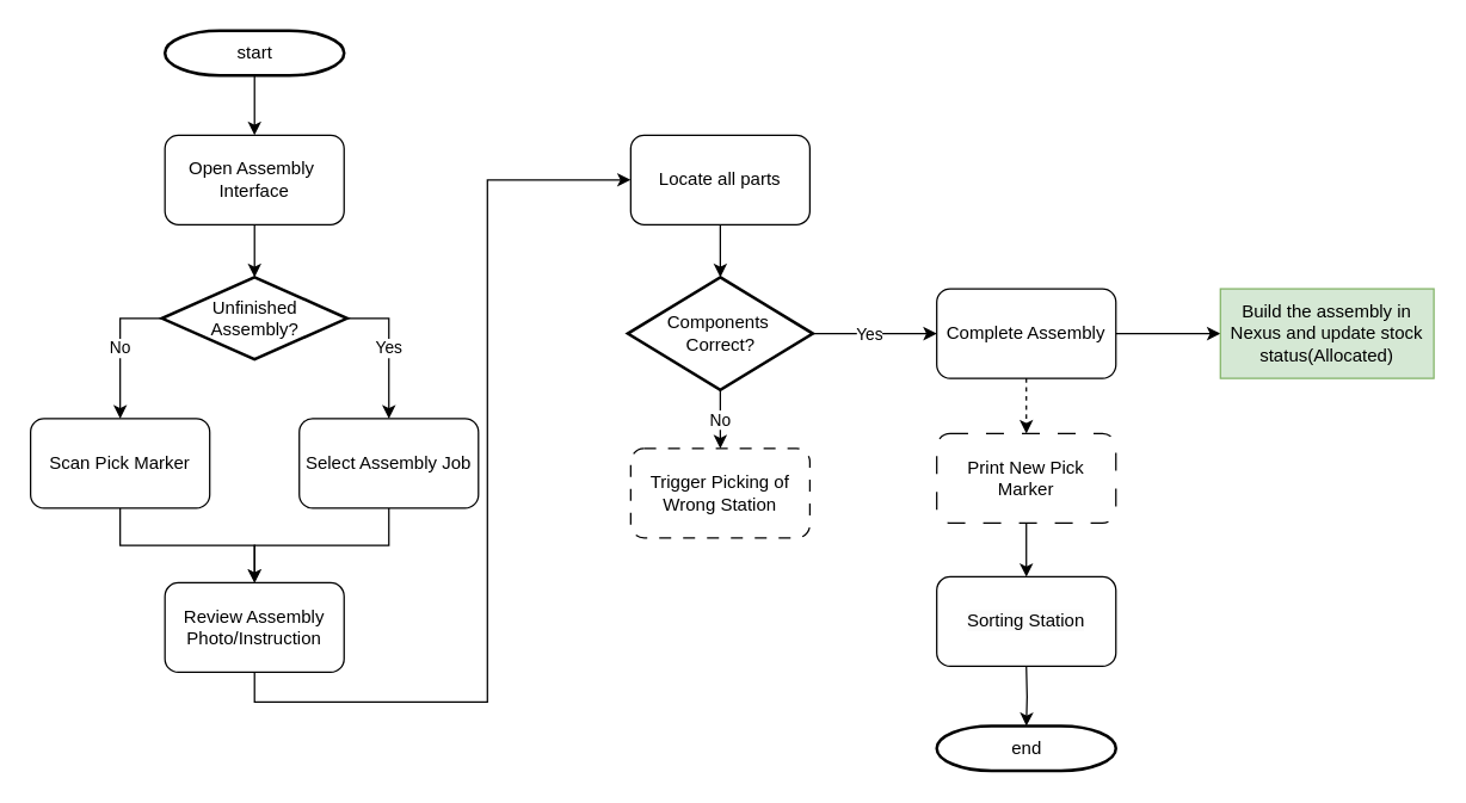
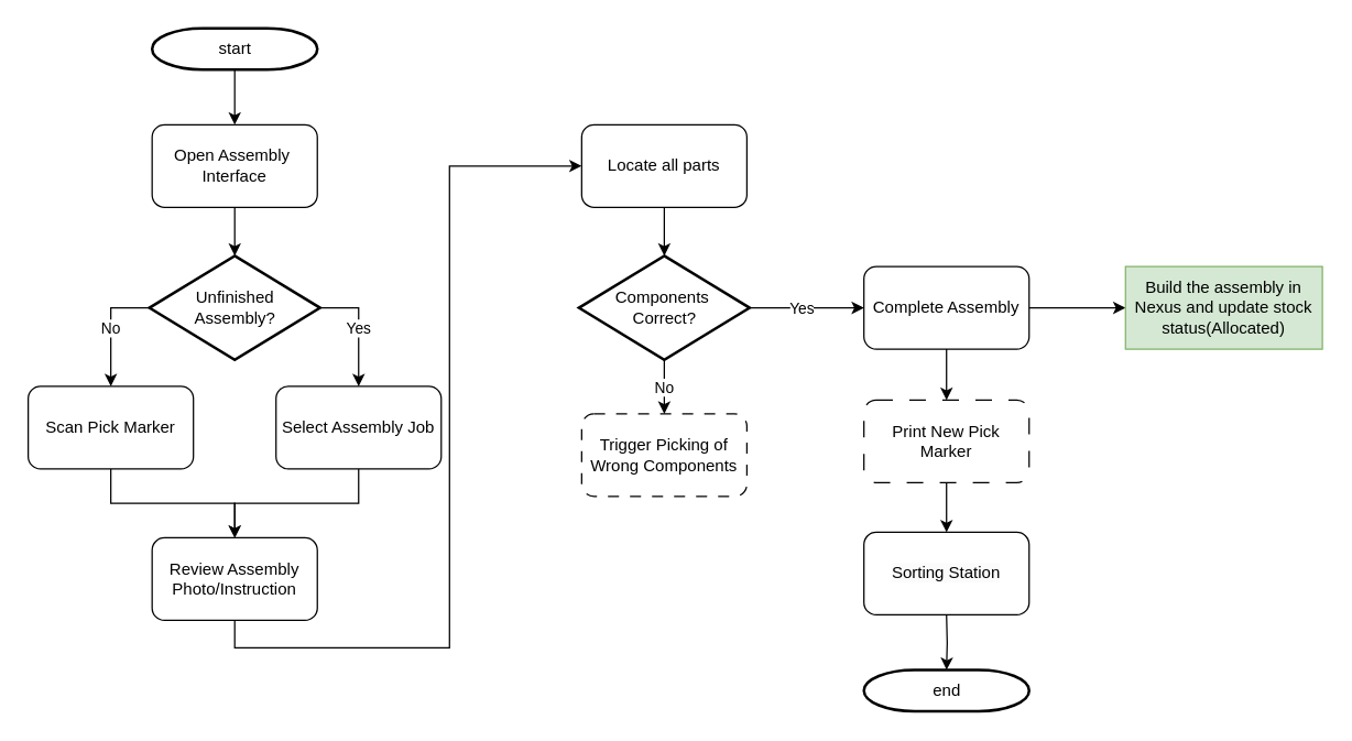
- <mxCell id="30" value="Unfinished&lt;div&gt;Assembly?&lt;/div&gt;" style="shape=mxgraph.flowchart.decision;strokeWidth=2;gradientColor=none;gradientDirection=north;fontStyle=0;html=1;" vertex="1" parent="1"><mxGeometry x="108" y="185.25" width="124" height="55" as="geometry" /></mxCell>
+ <mxCell id="30" value="Unfinished&lt;div&gt;Assembly?&lt;/div&gt;" style="shape=mxgraph.flowchart.decision;strokeWidth=2;gradientColor=none;gradientDirection=north;fontStyle=0;html=1;" vertex="1" parent="1"><mxGeometry x="108" y="185.25" width="124" height="75.5" as="geometry" /></mxCell>
- <mxCell id="8" value="" style="edgeStyle=orthogonalEdgeStyle;rounded=0;orthogonalLoop=1;jettySize=auto;html=1;entryX=0.5;entryY=0;entryDx=0;entryDy=0;dashed=1;" parent="1" source="10" target="21" edge="1"><mxGeometry relative="1" as="geometry"><mxPoint x="687" y="285.5" as="targetPoint" /></mxGeometry></mxCell>
+ <mxCell id="8" value="" style="edgeStyle=orthogonalEdgeStyle;rounded=0;orthogonalLoop=1;jettySize=auto;html=1;entryX=0.5;entryY=0;entryDx=0;entryDy=0;" parent="1" source="10" target="21" edge="1"><mxGeometry relative="1" as="geometry"><mxPoint x="687" y="285.5" as="targetPoint" /></mxGeometry></mxCell>
- <mxCell id="17" value="Trigger Picking of Wrong Station" style="rounded=1;whiteSpace=wrap;html=1;dashed=1;dashPattern=8 8;" parent="1" vertex="1"><mxGeometry x="422" y="300" width="120" height="60" as="geometry" /></mxCell>
+ <mxCell id="17" value="Trigger Picking of Wrong Components" style="rounded=1;whiteSpace=wrap;html=1;dashed=1;dashPattern=8 8;" parent="1" vertex="1"><mxGeometry x="422" y="300" width="120" height="60" as="geometry" /></mxCell>
